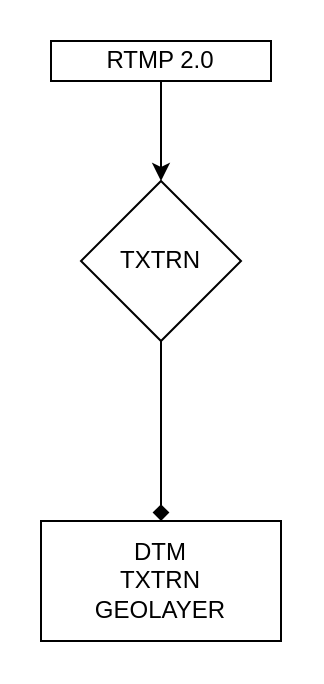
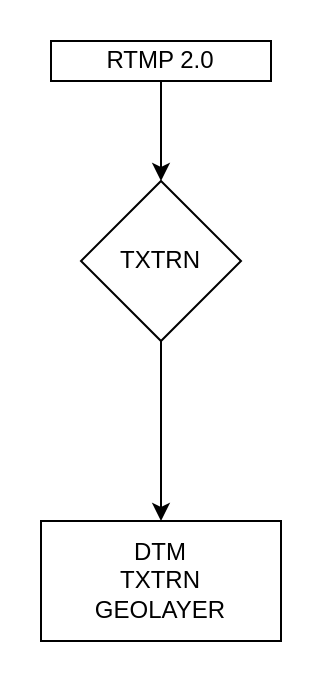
- <mxCell id="4" value="" style="edgeStyle=orthogonalEdgeStyle;rounded=0;orthogonalLoop=1;jettySize=auto;html=1;endArrow=diamond;" edge="1" parent="1" source="5" target="6"><mxGeometry relative="1" as="geometry" /></mxCell>
+ <mxCell id="4" value="" style="edgeStyle=orthogonalEdgeStyle;rounded=0;orthogonalLoop=1;jettySize=auto;html=1;" edge="1" parent="1" source="5" target="6"><mxGeometry relative="1" as="geometry" /></mxCell>
